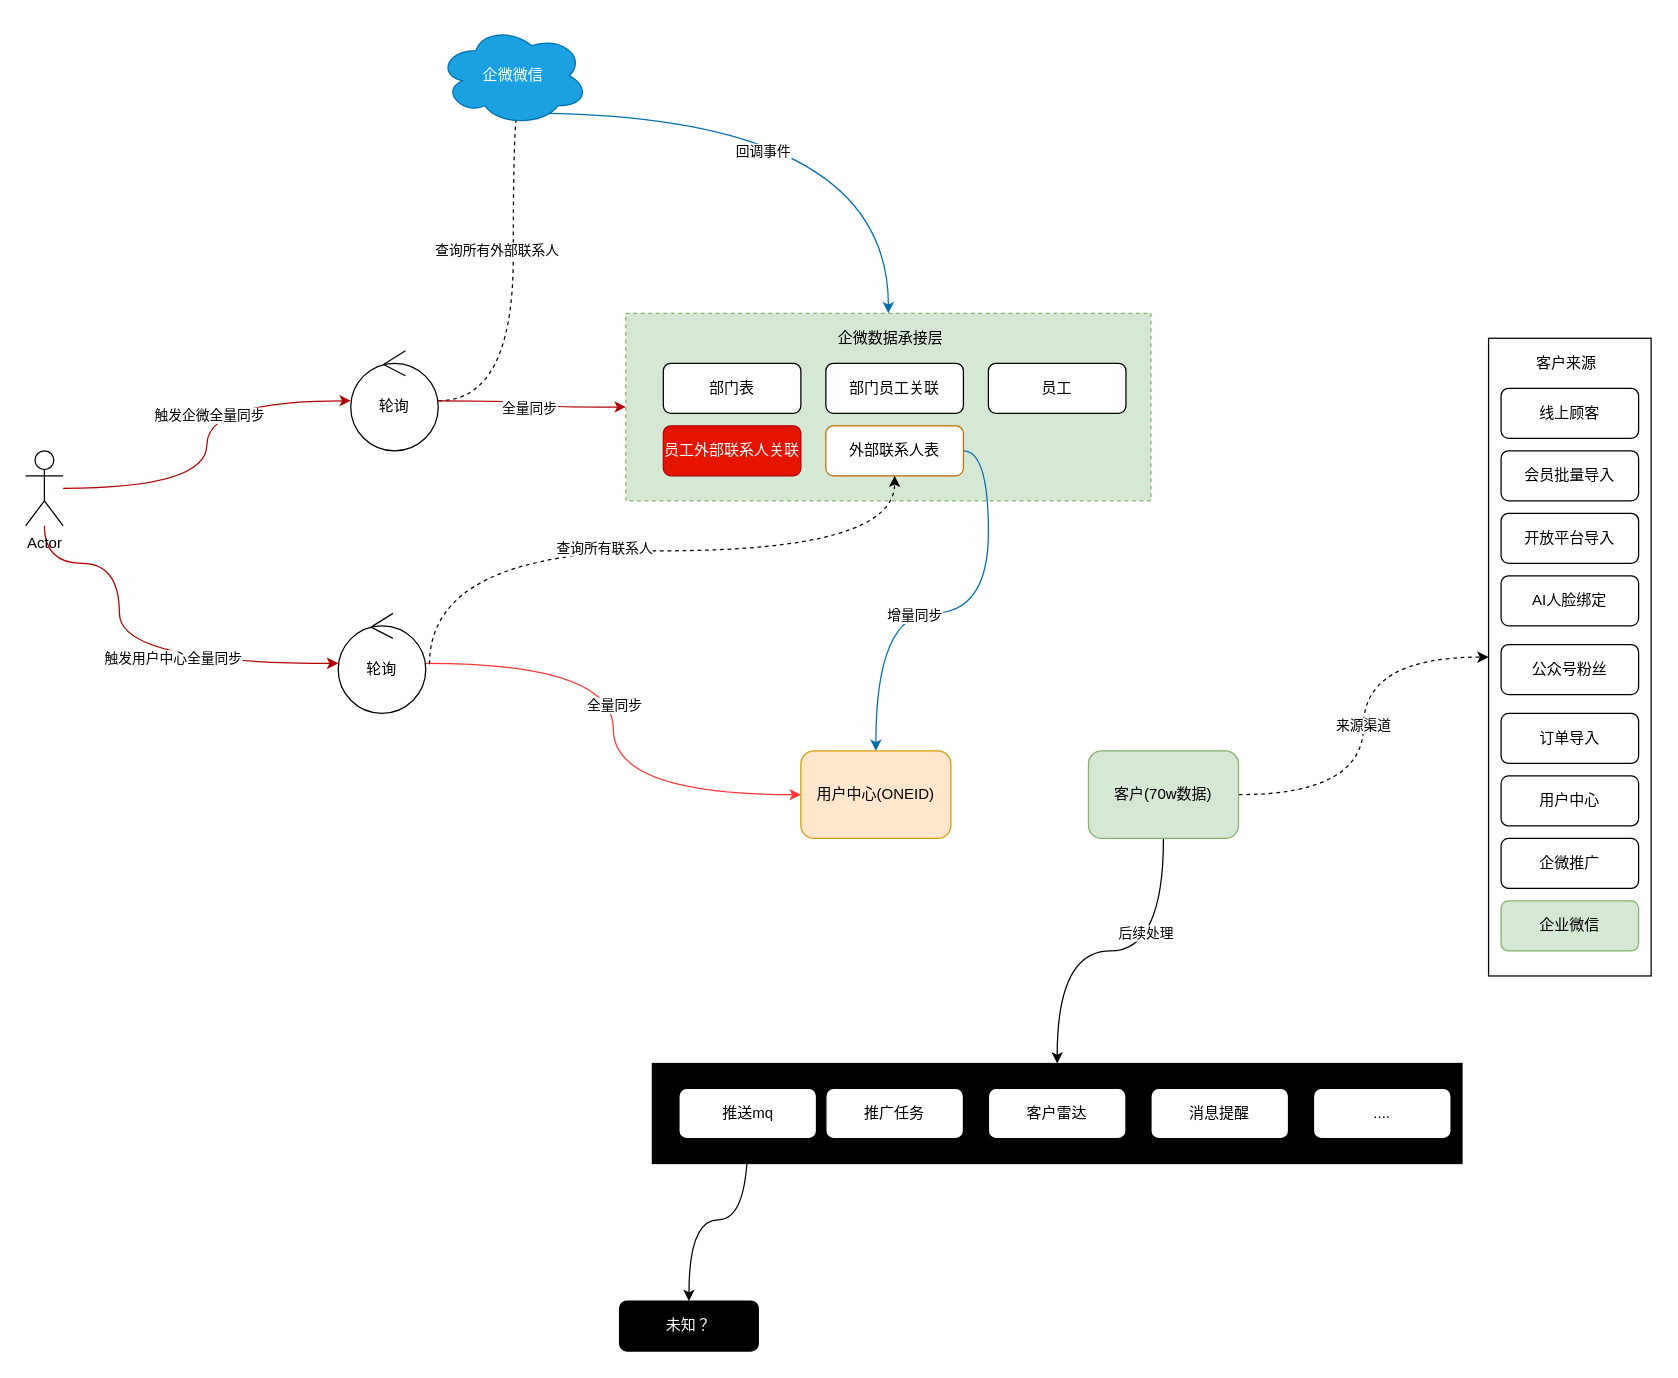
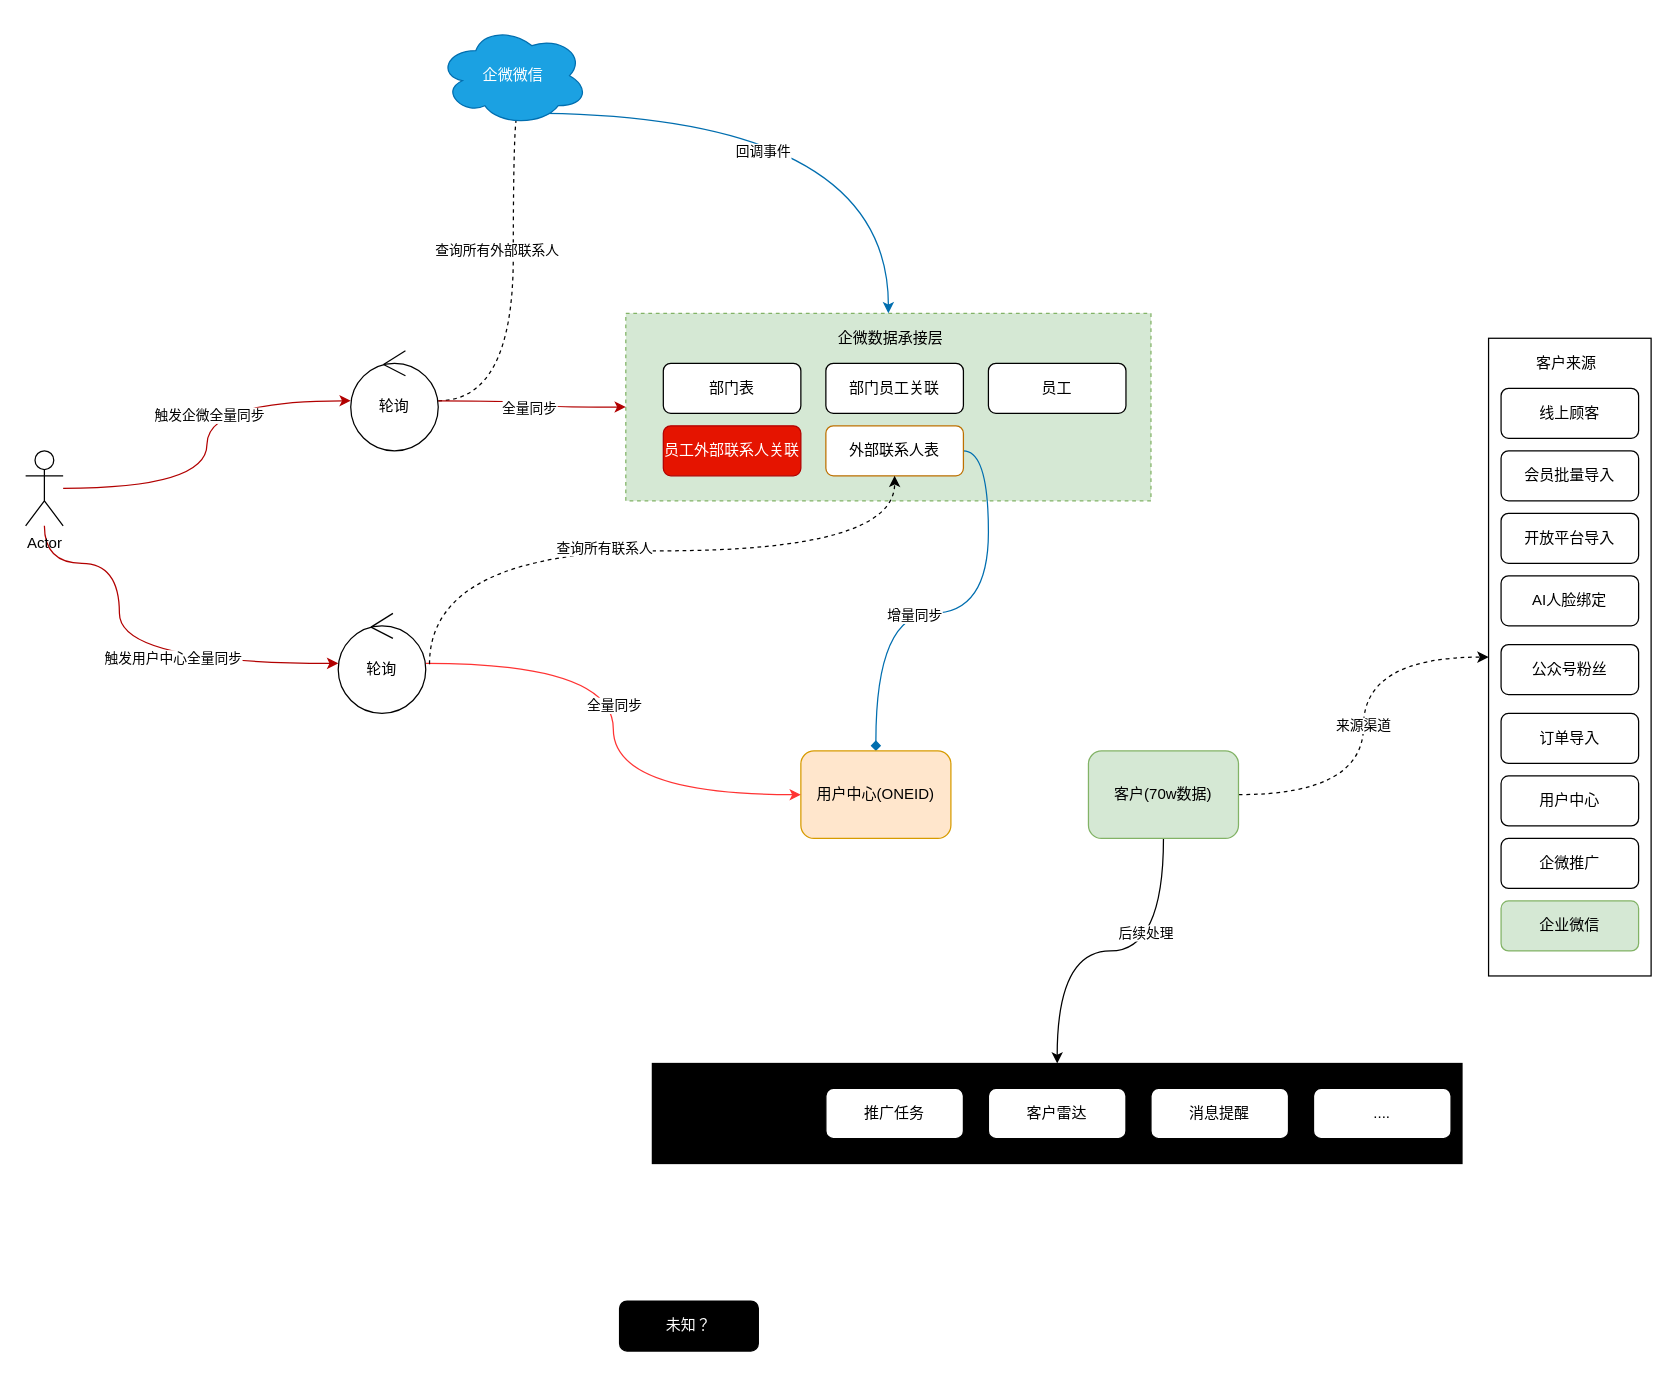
- <mxCell id="3" style="edgeStyle=orthogonalEdgeStyle;rounded=0;orthogonalLoop=1;jettySize=auto;html=1;entryX=0.5;entryY=0;entryDx=0;entryDy=0;curved=1;exitX=1;exitY=0.5;exitDx=0;exitDy=0;fillColor=#1ba1e2;strokeColor=#006EAF;" edge="1" parent="1" source="9" target="18"><mxGeometry relative="1" as="geometry" /></mxCell>
+ <mxCell id="3" style="edgeStyle=orthogonalEdgeStyle;rounded=0;orthogonalLoop=1;jettySize=auto;html=1;entryX=0.5;entryY=0;entryDx=0;entryDy=0;curved=1;exitX=1;exitY=0.5;exitDx=0;exitDy=0;fillColor=#1ba1e2;strokeColor=#006EAF;endArrow=diamond;" edge="1" parent="1" source="9" target="18"><mxGeometry relative="1" as="geometry" /></mxCell>
- <mxCell id="49" value="&lt;div data-docx-has-block-data=&quot;false&quot; data-page-id=&quot;YLrPdt7Foo4dSDxoeuHca6s7nCh&quot;&gt;&lt;div class=&quot;old-record-id-WoNadiOnWopllFxoQXXc8LY2nFf&quot; style=&quot;&quot;&gt;推送mq&lt;/div&gt;&lt;/div&gt;" style="rounded=1;whiteSpace=wrap;html=1;" vertex="1" parent="1"><mxGeometry x="542.5" y="870" width="110" height="40" as="geometry" /></mxCell>
- <mxCell id="48" value="" style="edgeStyle=orthogonalEdgeStyle;rounded=0;orthogonalLoop=1;jettySize=auto;html=1;curved=1;" edge="1" parent="1" source="49" target="50"><mxGeometry relative="1" as="geometry" /></mxCell>
